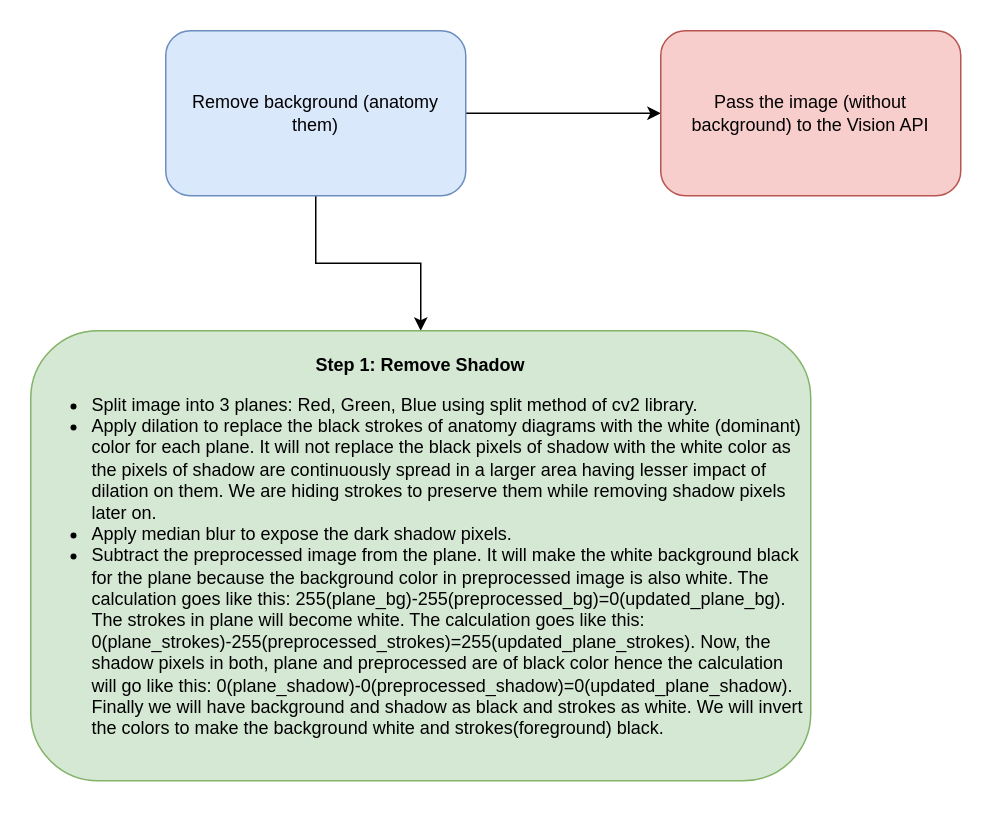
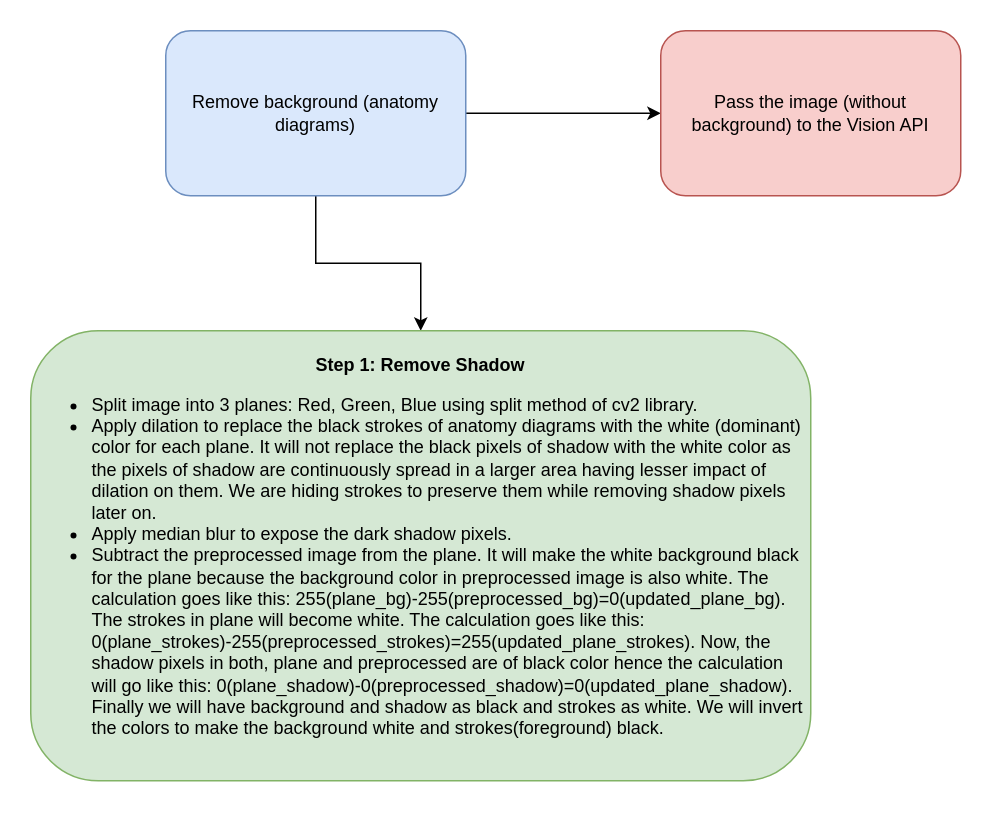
- <mxCell id="4" value="Remove background (anatomy them)" style="rounded=1;whiteSpace=wrap;html=1;fillColor=#dae8fc;strokeColor=#6c8ebf;" vertex="1" parent="1"><mxGeometry x="110" y="20" width="200" height="110" as="geometry" /></mxCell>
+ <mxCell id="4" value="Remove background (anatomy diagrams)" style="rounded=1;whiteSpace=wrap;html=1;fillColor=#dae8fc;strokeColor=#6c8ebf;" vertex="1" parent="1"><mxGeometry x="110" y="20" width="200" height="110" as="geometry" /></mxCell>
